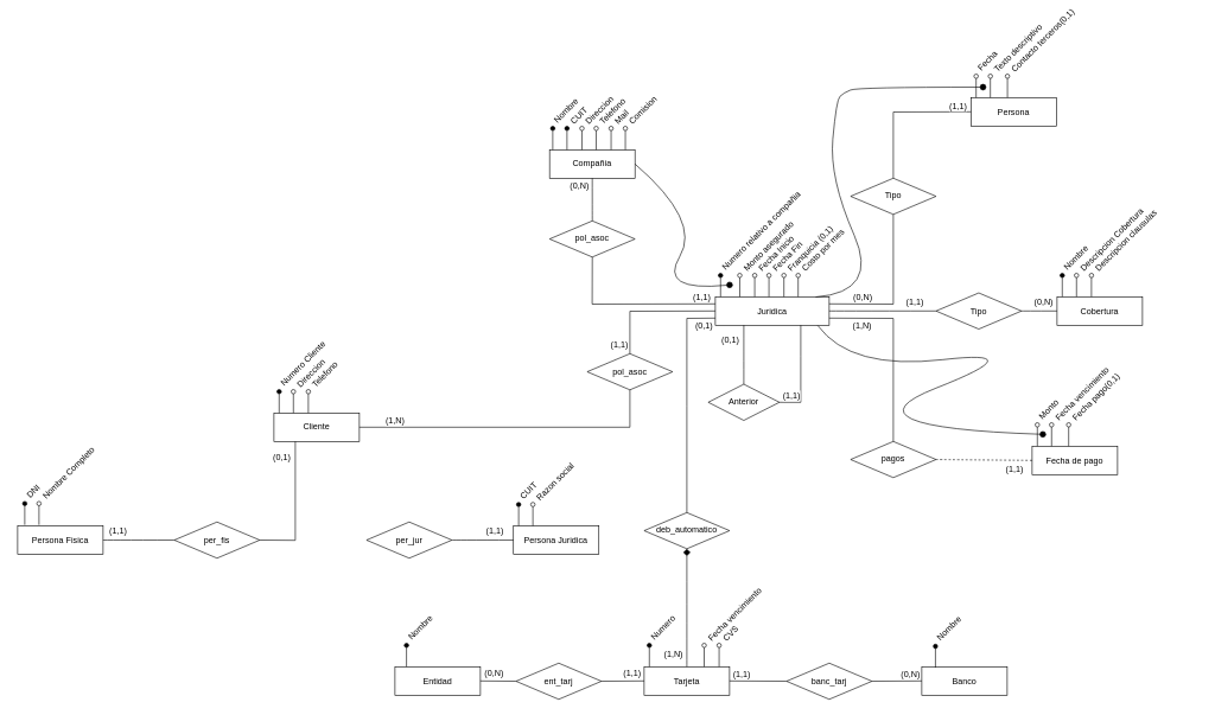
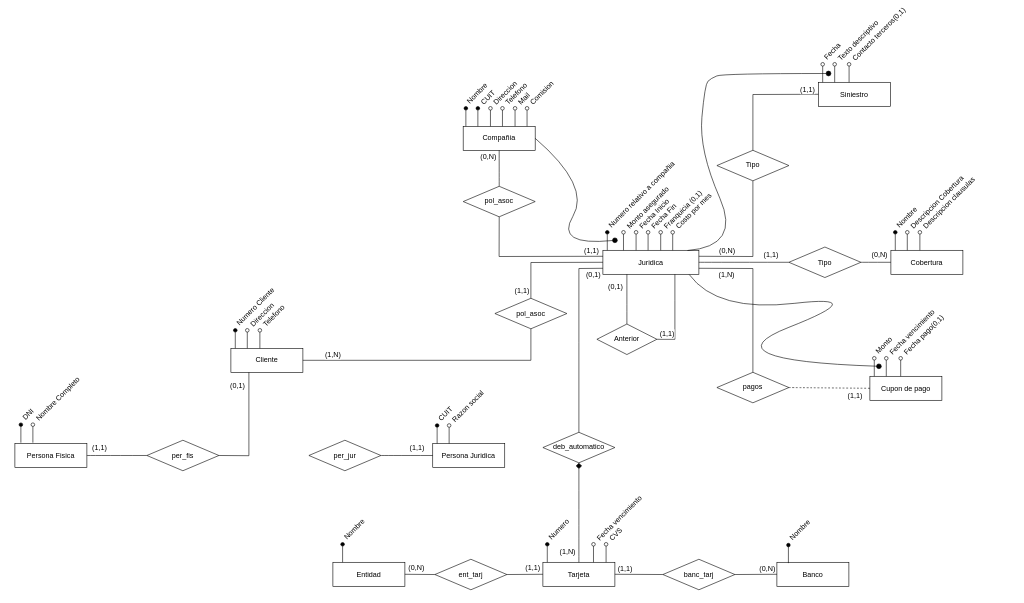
- <mxCell id="73" value="Persona" style="rounded=0;whiteSpace=wrap;html=1;" parent="72" vertex="1"><mxGeometry x="0.005" y="96.645" width="120" height="40" as="geometry" /></mxCell>
+ <mxCell id="73" value="Siniestro" style="rounded=0;whiteSpace=wrap;html=1;" parent="72" vertex="1"><mxGeometry x="0.005" y="96.645" width="120" height="40" as="geometry" /></mxCell>
- <mxCell id="62" value="Fecha de pago" style="rounded=0;whiteSpace=wrap;html=1;" parent="61" vertex="1"><mxGeometry x="0.005" y="96.645" width="120" height="40" as="geometry" /></mxCell>
+ <mxCell id="62" value="Cupon de pago" style="rounded=0;whiteSpace=wrap;html=1;" parent="61" vertex="1"><mxGeometry x="0.005" y="96.645" width="120" height="40" as="geometry" /></mxCell>
